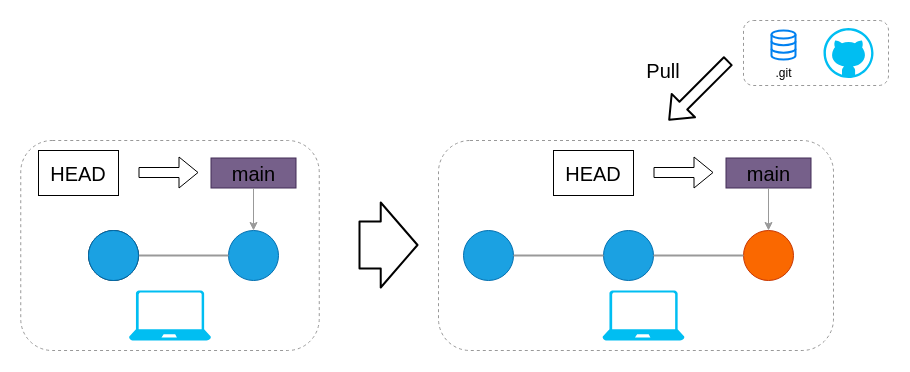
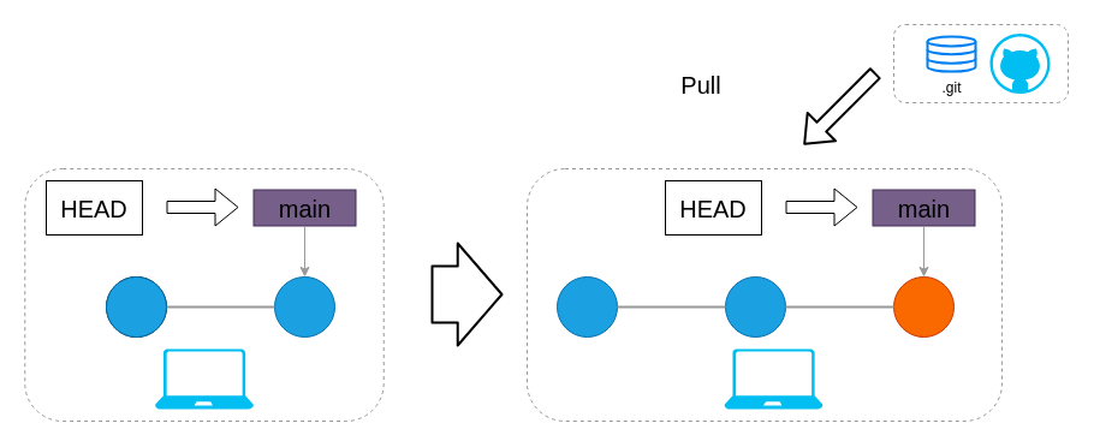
- <mxCell id="21" value=".git" style="html=1;verticalLabelPosition=bottom;align=center;labelBackgroundColor=none;verticalAlign=top;strokeWidth=2;strokeColor=#0080F0;shadow=0;dashed=0;shape=mxgraph.ios7.icons.data;fillColor=none;fontColor=#000000;" parent="1" vertex="1"><mxGeometry x="771" y="30" width="24" height="29.1" as="geometry" /></mxCell>
+ <mxCell id="21" value=".git" style="html=1;verticalLabelPosition=bottom;align=center;labelBackgroundColor=none;verticalAlign=top;strokeWidth=2;strokeColor=#0080F0;shadow=0;dashed=0;shape=mxgraph.ios7.icons.data;fillColor=none;fontColor=#000000;" parent="1" vertex="1"><mxGeometry x="771" y="30" width="40" height="29.1" as="geometry" /></mxCell>
- <mxCell id="23" value="Pull" style="text;html=1;strokeColor=none;fillColor=none;align=center;verticalAlign=middle;whiteSpace=wrap;rounded=0;fontSize=20;fontColor=#000000;" parent="1" vertex="1"><mxGeometry x="628" y="50" width="70" height="40" as="geometry" /></mxCell>
+ <mxCell id="23" value="Pull" style="text;html=1;strokeColor=none;fillColor=none;align=center;verticalAlign=middle;whiteSpace=wrap;rounded=0;fontSize=20;fontColor=#000000;" parent="1" vertex="1"><mxGeometry x="548" y="50" width="70" height="40" as="geometry" /></mxCell>
